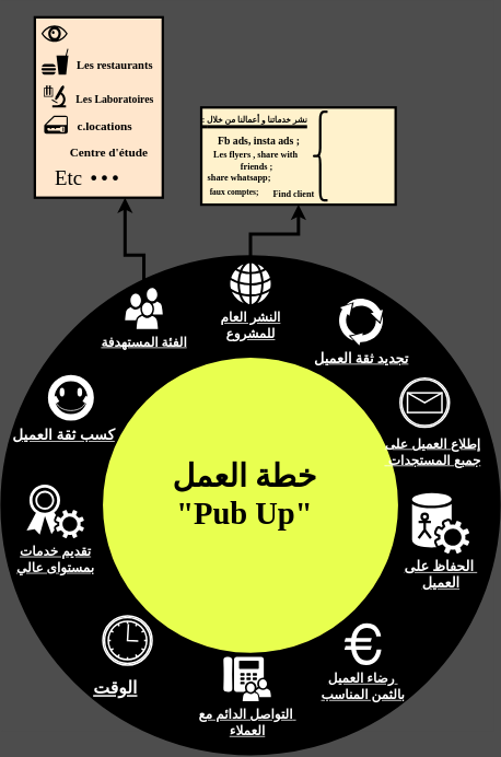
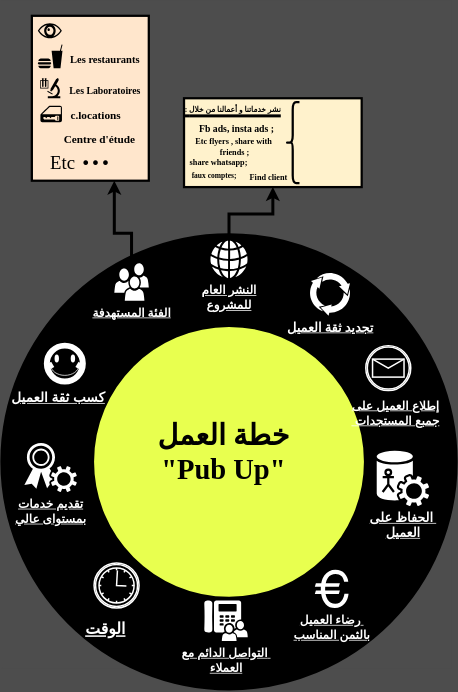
- <mxCell id="29" value="Les flyers , share with&lt;br style=&quot;font-size: 11px&quot;&gt;&amp;nbsp;friends ;" style="text;html=1;align=center;verticalAlign=middle;resizable=0;points=[];autosize=1;fontSize=11;fontFamily=Comic Sans MS;fontColor=none;fontStyle=1" vertex="1" parent="1"><mxGeometry x="239.02" y="180" width="140" height="30" as="geometry" /></mxCell>
+ <mxCell id="29" value="Etc flyers , share with&lt;br style=&quot;font-size: 11px&quot;&gt;&amp;nbsp;friends ;" style="text;html=1;align=center;verticalAlign=middle;resizable=0;points=[];autosize=1;fontSize=11;fontFamily=Comic Sans MS;fontColor=none;fontStyle=1" vertex="1" parent="1"><mxGeometry x="239.02" y="180" width="140" height="30" as="geometry" /></mxCell>
